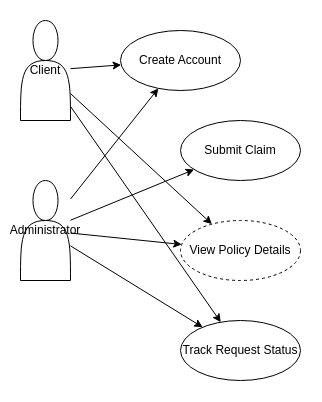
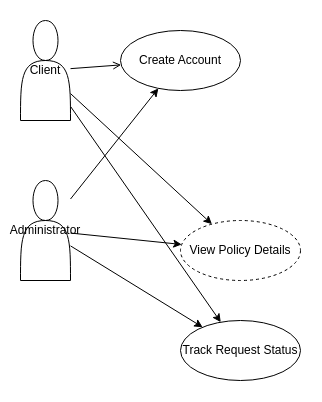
- <mxCell id="8" edge="1" parent="1" source="2" target="4"><mxGeometry relative="1" as="geometry" /></mxCell>
+ <mxCell id="8" edge="1" parent="1" source="2" target="4" style="endArrow=open;"><mxGeometry relative="1" as="geometry" /></mxCell>
- <mxCell id="5" value="Submit Claim" style="ellipse;whiteSpace=wrap;html=1;" vertex="1" parent="1"><mxGeometry x="180" y="120" width="120" height="60" as="geometry" /></mxCell>
- <mxCell id="13" edge="1" parent="1" source="3" target="5"><mxGeometry relative="1" as="geometry" /></mxCell>
